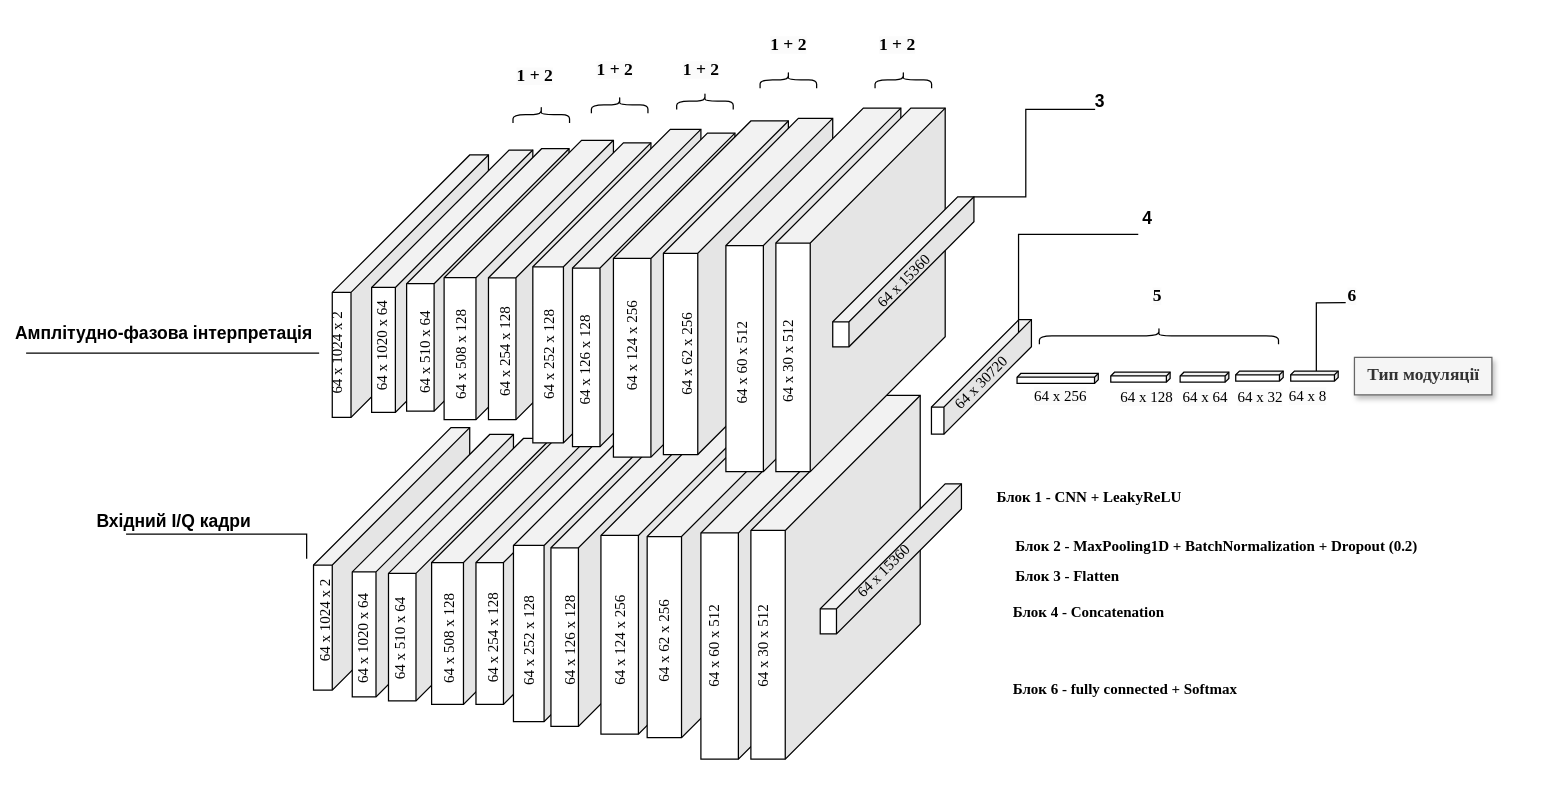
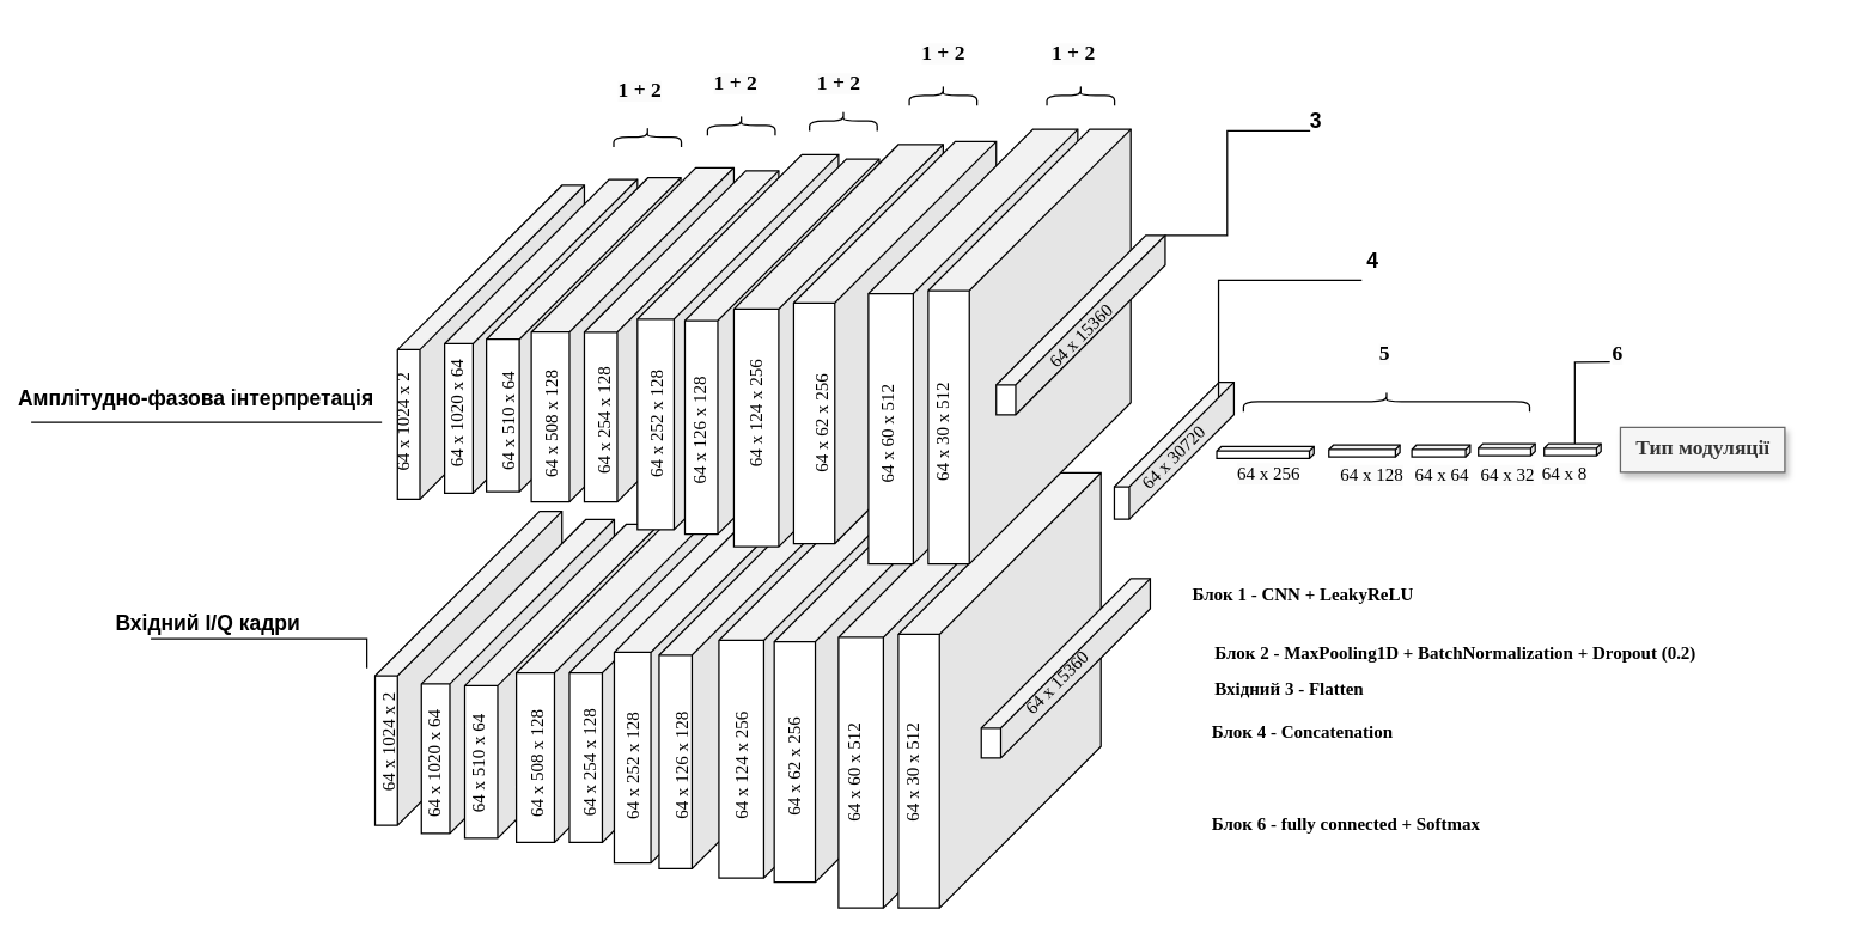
- <mxCell id="46" value="&amp;nbsp;Блок 3 - Flatten" style="text;html=1;strokeColor=none;fillColor=none;align=left;verticalAlign=middle;whiteSpace=wrap;rounded=0;fontStyle=1;fontFamily=Georgia;" parent="1" vertex="1"><mxGeometry x="806.5" y="448.64" width="219.5" height="23.88" as="geometry" /></mxCell>
+ <mxCell id="46" value="&amp;nbsp;Вхідний 3 - Flatten" style="text;html=1;strokeColor=none;fillColor=none;align=left;verticalAlign=middle;whiteSpace=wrap;rounded=0;fontStyle=1;fontFamily=Georgia;" parent="1" vertex="1"><mxGeometry x="806.5" y="448.64" width="219.5" height="23.88" as="geometry" /></mxCell>
